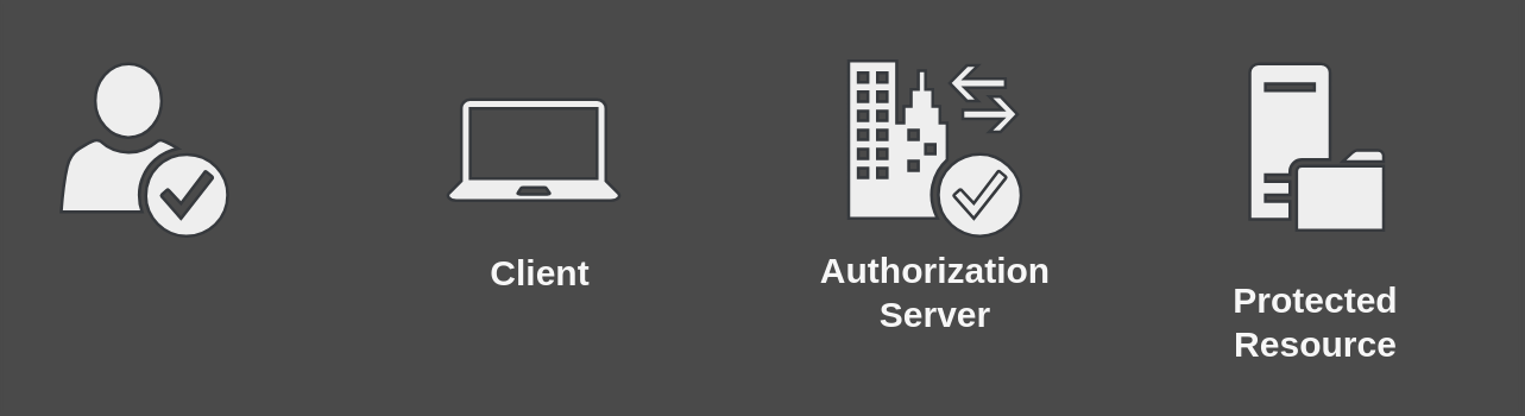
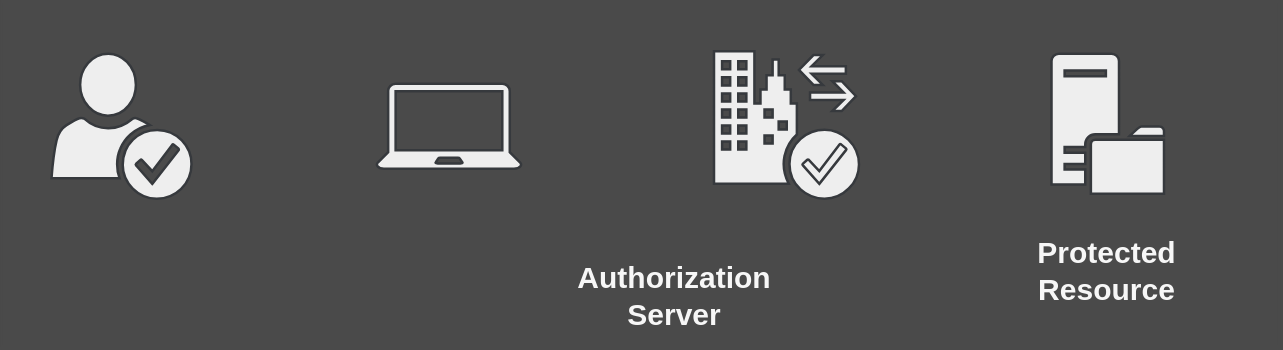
- <mxCell id="6" value="Client" style="text;html=1;align=center;verticalAlign=middle;whiteSpace=wrap;rounded=0;fontStyle=1;fontColor=#F7F7F7;" parent="1" vertex="1"><mxGeometry x="133" y="82" width="97" height="20" as="geometry" /></mxCell>
- <mxCell id="7" value="Authorization Server" style="text;html=1;align=center;verticalAlign=middle;whiteSpace=wrap;rounded=0;fontStyle=1;fontColor=#F7F7F7;" parent="1" vertex="1"><mxGeometry x="265.5" y="88" width="97" height="20" as="geometry" /></mxCell>
+ <mxCell id="7" value="Authorization Server" style="text;html=1;align=center;verticalAlign=middle;whiteSpace=wrap;rounded=0;fontStyle=1;fontColor=#F7F7F7;" parent="1" vertex="1"><mxGeometry x="220.5" y="108" width="97" height="20" as="geometry" /></mxCell>
